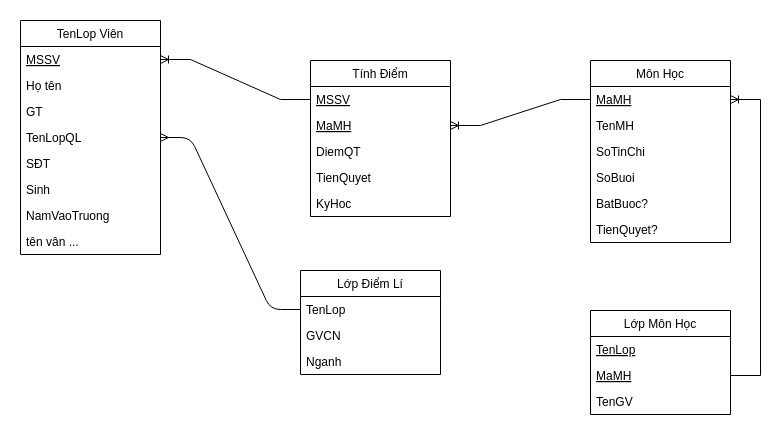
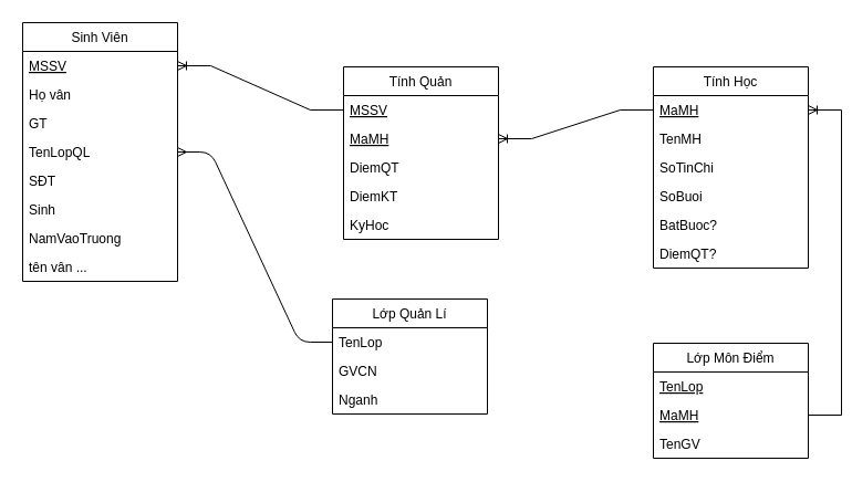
- <mxCell id="2" value="TenLop Viên" style="swimlane;fontStyle=0;childLayout=stackLayout;horizontal=1;startSize=26;fillColor=none;horizontalStack=0;resizeParent=1;resizeParentMax=0;resizeLast=0;collapsible=1;marginBottom=0;" parent="1" vertex="1"><mxGeometry x="20" y="20" width="140" height="234" as="geometry" /></mxCell>
+ <mxCell id="2" value="Sinh Viên" style="swimlane;fontStyle=0;childLayout=stackLayout;horizontal=1;startSize=26;fillColor=none;horizontalStack=0;resizeParent=1;resizeParentMax=0;resizeLast=0;collapsible=1;marginBottom=0;" parent="1" vertex="1"><mxGeometry x="20" y="20" width="140" height="234" as="geometry" /></mxCell>
- <mxCell id="11" value="Tính Điểm" style="swimlane;fontStyle=0;childLayout=stackLayout;horizontal=1;startSize=26;fillColor=none;horizontalStack=0;resizeParent=1;resizeParentMax=0;resizeLast=0;collapsible=1;marginBottom=0;" parent="1" vertex="1"><mxGeometry x="310" y="60" width="140" height="156" as="geometry" /></mxCell>
+ <mxCell id="11" value="Tính Quản" style="swimlane;fontStyle=0;childLayout=stackLayout;horizontal=1;startSize=26;fillColor=none;horizontalStack=0;resizeParent=1;resizeParentMax=0;resizeLast=0;collapsible=1;marginBottom=0;" parent="1" vertex="1"><mxGeometry x="310" y="60" width="140" height="156" as="geometry" /></mxCell>
- <mxCell id="21" value="Môn Học" style="swimlane;fontStyle=0;childLayout=stackLayout;horizontal=1;startSize=26;fillColor=none;horizontalStack=0;resizeParent=1;resizeParentMax=0;resizeLast=0;collapsible=1;marginBottom=0;" parent="1" vertex="1"><mxGeometry x="590" y="60" width="140" height="182" as="geometry" /></mxCell>
+ <mxCell id="21" value="Tính Học" style="swimlane;fontStyle=0;childLayout=stackLayout;horizontal=1;startSize=26;fillColor=none;horizontalStack=0;resizeParent=1;resizeParentMax=0;resizeLast=0;collapsible=1;marginBottom=0;" parent="1" vertex="1"><mxGeometry x="590" y="60" width="140" height="182" as="geometry" /></mxCell>
- <mxCell id="4" value="Họ tên" style="text;strokeColor=none;fillColor=none;align=left;verticalAlign=top;spacingLeft=4;spacingRight=4;overflow=hidden;rotatable=0;points=[[0,0.5],[1,0.5]];portConstraint=eastwest;" parent="2" vertex="1"><mxGeometry y="52" width="140" height="26" as="geometry" /></mxCell>
+ <mxCell id="4" value="Họ vân" style="text;strokeColor=none;fillColor=none;align=left;verticalAlign=top;spacingLeft=4;spacingRight=4;overflow=hidden;rotatable=0;points=[[0,0.5],[1,0.5]];portConstraint=eastwest;" parent="2" vertex="1"><mxGeometry y="52" width="140" height="26" as="geometry" /></mxCell>
- <mxCell id="15" value="TienQuyet" style="text;strokeColor=none;fillColor=none;align=left;verticalAlign=top;spacingLeft=4;spacingRight=4;overflow=hidden;rotatable=0;points=[[0,0.5],[1,0.5]];portConstraint=eastwest;" parent="11" vertex="1"><mxGeometry y="104" width="140" height="26" as="geometry" /></mxCell>
+ <mxCell id="15" value="DiemKT" style="text;strokeColor=none;fillColor=none;align=left;verticalAlign=top;spacingLeft=4;spacingRight=4;overflow=hidden;rotatable=0;points=[[0,0.5],[1,0.5]];portConstraint=eastwest;" parent="11" vertex="1"><mxGeometry y="104" width="140" height="26" as="geometry" /></mxCell>
- <mxCell id="27" value="TienQuyet?" style="text;strokeColor=none;fillColor=none;align=left;verticalAlign=top;spacingLeft=4;spacingRight=4;overflow=hidden;rotatable=0;points=[[0,0.5],[1,0.5]];portConstraint=eastwest;fontStyle=0" parent="21" vertex="1"><mxGeometry y="156" width="140" height="26" as="geometry" /></mxCell>
+ <mxCell id="27" value="DiemQT?" style="text;strokeColor=none;fillColor=none;align=left;verticalAlign=top;spacingLeft=4;spacingRight=4;overflow=hidden;rotatable=0;points=[[0,0.5],[1,0.5]];portConstraint=eastwest;fontStyle=0" parent="21" vertex="1"><mxGeometry y="156" width="140" height="26" as="geometry" /></mxCell>
- <mxCell id="31" value="Lớp Điểm Lí" style="swimlane;fontStyle=0;childLayout=stackLayout;horizontal=1;startSize=26;fillColor=none;horizontalStack=0;resizeParent=1;resizeParentMax=0;resizeLast=0;collapsible=1;marginBottom=0;" vertex="1" parent="1"><mxGeometry x="300" y="270" width="140" height="104" as="geometry" /></mxCell>
+ <mxCell id="31" value="Lớp Quản Lí" style="swimlane;fontStyle=0;childLayout=stackLayout;horizontal=1;startSize=26;fillColor=none;horizontalStack=0;resizeParent=1;resizeParentMax=0;resizeLast=0;collapsible=1;marginBottom=0;" vertex="1" parent="1"><mxGeometry x="300" y="270" width="140" height="104" as="geometry" /></mxCell>
- <mxCell id="17" value="Lớp Môn Học" style="swimlane;fontStyle=0;childLayout=stackLayout;horizontal=1;startSize=26;fillColor=none;horizontalStack=0;resizeParent=1;resizeParentMax=0;resizeLast=0;collapsible=1;marginBottom=0;" parent="1" vertex="1"><mxGeometry x="590" y="310" width="140" height="104" as="geometry" /></mxCell>
+ <mxCell id="17" value="Lớp Môn Điểm" style="swimlane;fontStyle=0;childLayout=stackLayout;horizontal=1;startSize=26;fillColor=none;horizontalStack=0;resizeParent=1;resizeParentMax=0;resizeLast=0;collapsible=1;marginBottom=0;" parent="1" vertex="1"><mxGeometry x="590" y="310" width="140" height="104" as="geometry" /></mxCell>
